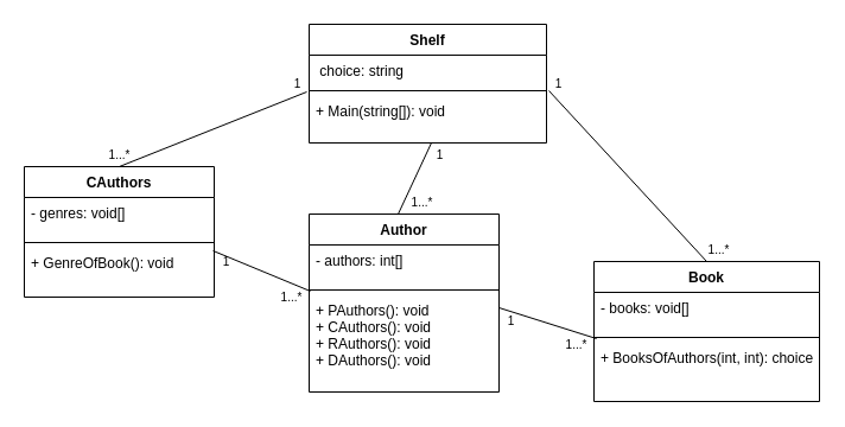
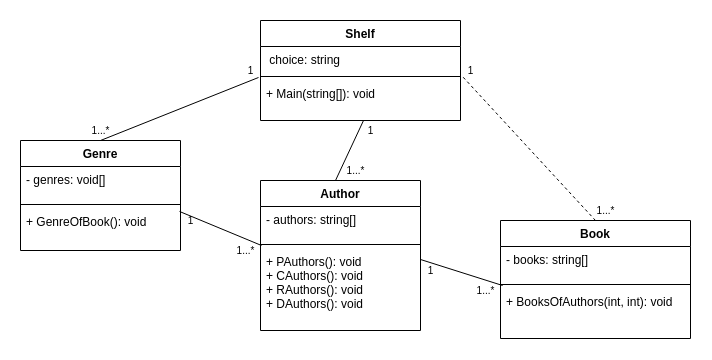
- <mxCell id="19" value="" style="endArrow=none;html=1;exitX=0.5;exitY=0;exitDx=0;exitDy=0;entryX=1.01;entryY=-0.1;entryDx=0;entryDy=0;entryPerimeter=0;" edge="1" parent="1" source="14" target="5"><mxGeometry width="50" height="50" relative="1" as="geometry"><mxPoint x="520" y="180" as="sourcePoint" /><mxPoint x="570" y="130" as="targetPoint" /></mxGeometry></mxCell>
+ <mxCell id="19" value="" style="endArrow=none;html=1;exitX=0.5;exitY=0;exitDx=0;exitDy=0;entryX=1.01;entryY=-0.1;entryDx=0;entryDy=0;entryPerimeter=0;dashed=1;" edge="1" parent="1" source="14" target="5"><mxGeometry width="50" height="50" relative="1" as="geometry"><mxPoint x="520" y="180" as="sourcePoint" /><mxPoint x="570" y="130" as="targetPoint" /></mxGeometry></mxCell>
- <mxCell id="6" value="CAuthors" style="swimlane;fontStyle=1;align=center;verticalAlign=top;childLayout=stackLayout;horizontal=1;startSize=26;horizontalStack=0;resizeParent=1;resizeParentMax=0;resizeLast=0;collapsible=1;marginBottom=0;" vertex="1" parent="1"><mxGeometry x="20" y="140" width="160" height="110" as="geometry" /></mxCell>
+ <mxCell id="6" value="Genre" style="swimlane;fontStyle=1;align=center;verticalAlign=top;childLayout=stackLayout;horizontal=1;startSize=26;horizontalStack=0;resizeParent=1;resizeParentMax=0;resizeLast=0;collapsible=1;marginBottom=0;" vertex="1" parent="1"><mxGeometry x="20" y="140" width="160" height="110" as="geometry" /></mxCell>
- <mxCell id="11" value="- authors: int[]" style="text;strokeColor=none;fillColor=none;align=left;verticalAlign=top;spacingLeft=4;spacingRight=4;overflow=hidden;rotatable=0;points=[[0,0.5],[1,0.5]];portConstraint=eastwest;" vertex="1" parent="10"><mxGeometry y="26" width="160" height="34" as="geometry" /></mxCell>
+ <mxCell id="11" value="- authors: string[]" style="text;strokeColor=none;fillColor=none;align=left;verticalAlign=top;spacingLeft=4;spacingRight=4;overflow=hidden;rotatable=0;points=[[0,0.5],[1,0.5]];portConstraint=eastwest;" vertex="1" parent="10"><mxGeometry y="26" width="160" height="34" as="geometry" /></mxCell>
- <mxCell id="15" value="- books: void[]" style="text;strokeColor=none;fillColor=none;align=left;verticalAlign=top;spacingLeft=4;spacingRight=4;overflow=hidden;rotatable=0;points=[[0,0.5],[1,0.5]];portConstraint=eastwest;" vertex="1" parent="14"><mxGeometry y="26" width="190" height="34" as="geometry" /></mxCell>
+ <mxCell id="15" value="- books: string[]" style="text;strokeColor=none;fillColor=none;align=left;verticalAlign=top;spacingLeft=4;spacingRight=4;overflow=hidden;rotatable=0;points=[[0,0.5],[1,0.5]];portConstraint=eastwest;" vertex="1" parent="14"><mxGeometry y="26" width="190" height="34" as="geometry" /></mxCell>
- <mxCell id="17" value="+ BooksOfAuthors(int, int): choice" style="text;strokeColor=none;fillColor=none;align=left;verticalAlign=top;spacingLeft=4;spacingRight=4;overflow=hidden;rotatable=0;points=[[0,0.5],[1,0.5]];portConstraint=eastwest;spacingTop=0;fontSize=12;" vertex="1" parent="14"><mxGeometry y="68" width="190" height="50" as="geometry" /></mxCell>
+ <mxCell id="17" value="+ BooksOfAuthors(int, int): void" style="text;strokeColor=none;fillColor=none;align=left;verticalAlign=top;spacingLeft=4;spacingRight=4;overflow=hidden;rotatable=0;points=[[0,0.5],[1,0.5]];portConstraint=eastwest;spacingTop=0;fontSize=12;" vertex="1" parent="14"><mxGeometry y="68" width="190" height="50" as="geometry" /></mxCell>
